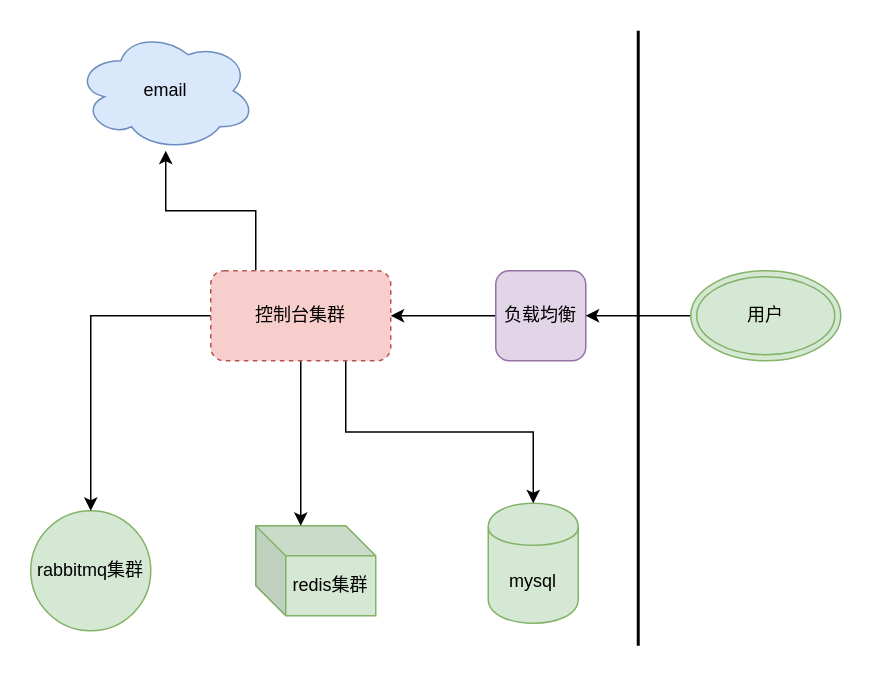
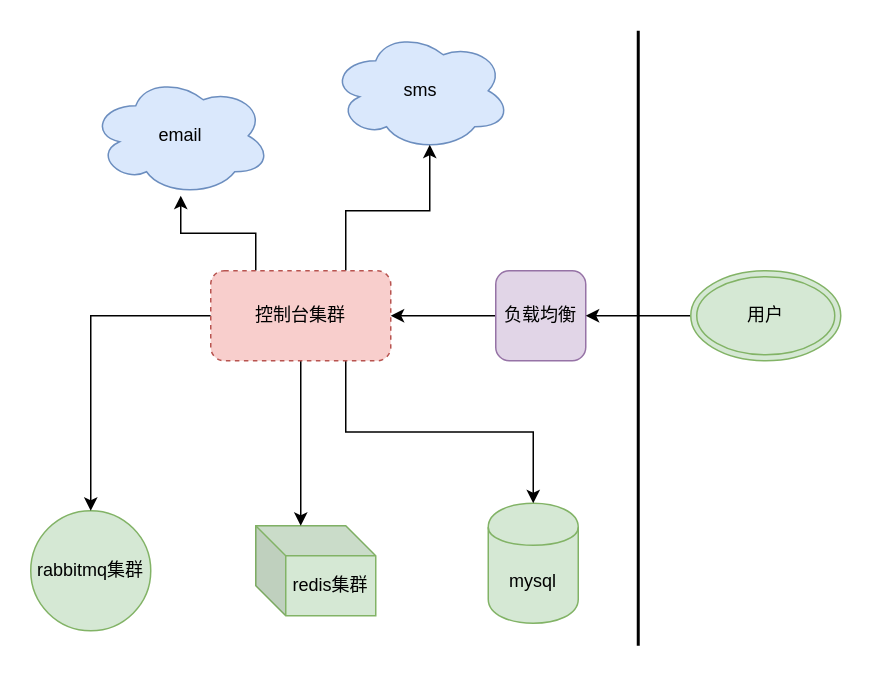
- <mxCell id="10" value="email" style="ellipse;shape=cloud;whiteSpace=wrap;html=1;fillColor=#dae8fc;strokeColor=#6c8ebf;" vertex="1" parent="1"><mxGeometry x="50" y="20" width="120" height="80" as="geometry" /></mxCell>
+ <mxCell id="10" value="email" style="ellipse;shape=cloud;whiteSpace=wrap;html=1;fillColor=#dae8fc;strokeColor=#6c8ebf;" vertex="1" parent="1"><mxGeometry x="60" y="50" width="120" height="80" as="geometry" /></mxCell>
+ <mxCell id="9" value="sms" style="ellipse;shape=cloud;whiteSpace=wrap;html=1;fillColor=#dae8fc;strokeColor=#6c8ebf;" vertex="1" parent="1"><mxGeometry x="220" y="20" width="120" height="80" as="geometry" /></mxCell>
+ <mxCell id="12" value="" style="edgeStyle=orthogonalEdgeStyle;rounded=0;orthogonalLoop=1;jettySize=auto;html=1;entryX=0.55;entryY=0.95;entryDx=0;entryDy=0;entryPerimeter=0;exitX=0.75;exitY=0;exitDx=0;exitDy=0;" edge="1" parent="1" source="17" target="9"><mxGeometry relative="1" as="geometry" /></mxCell>
